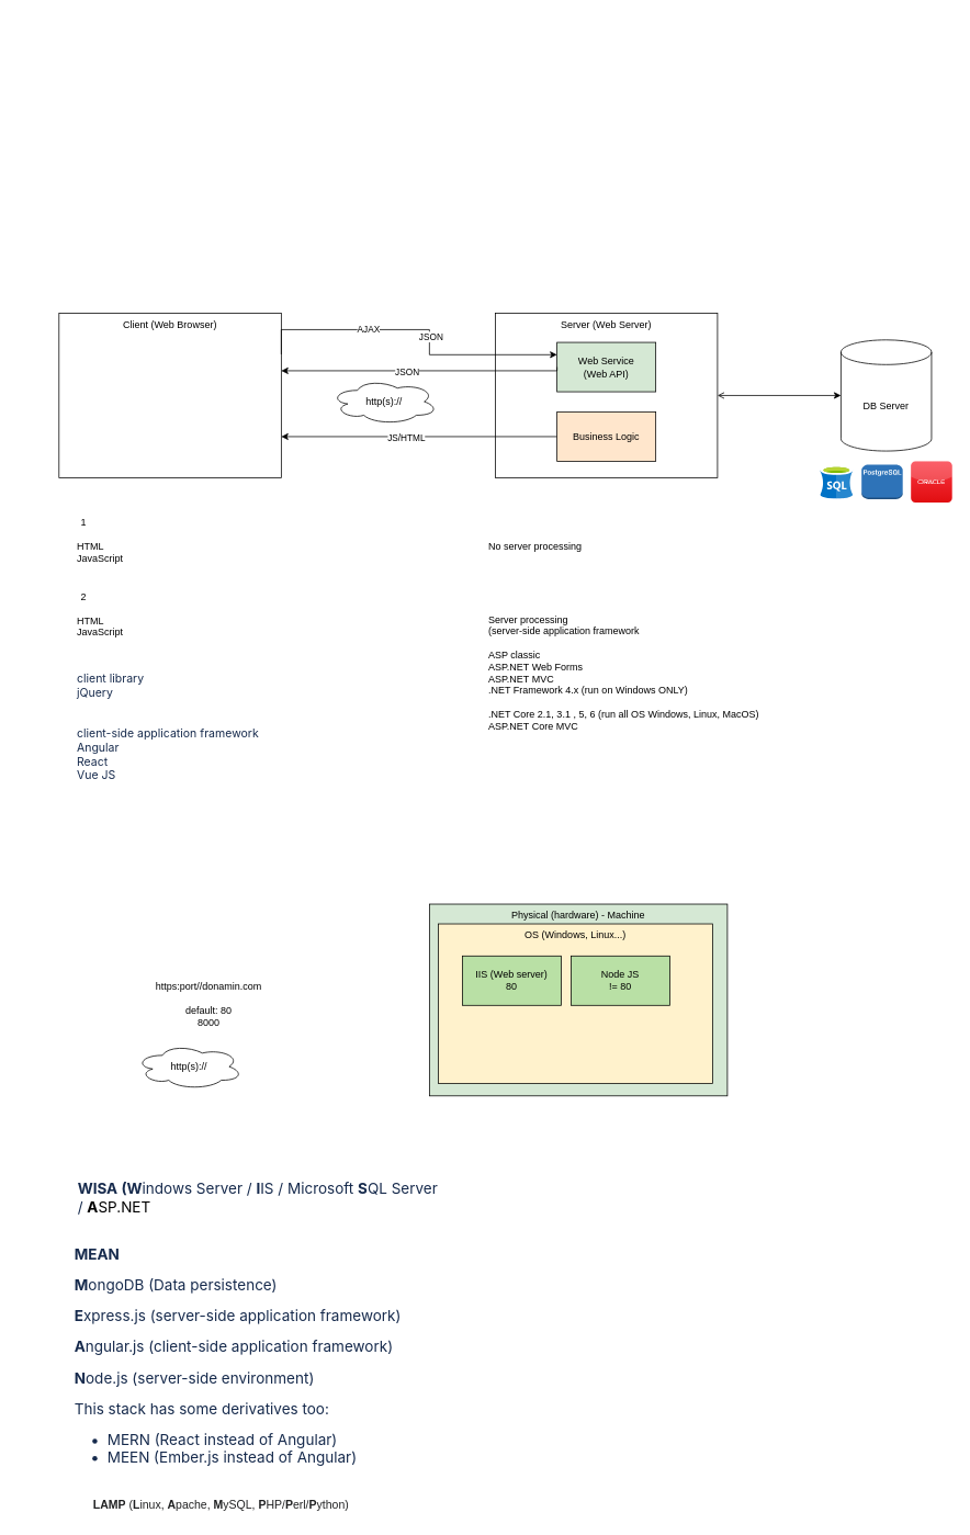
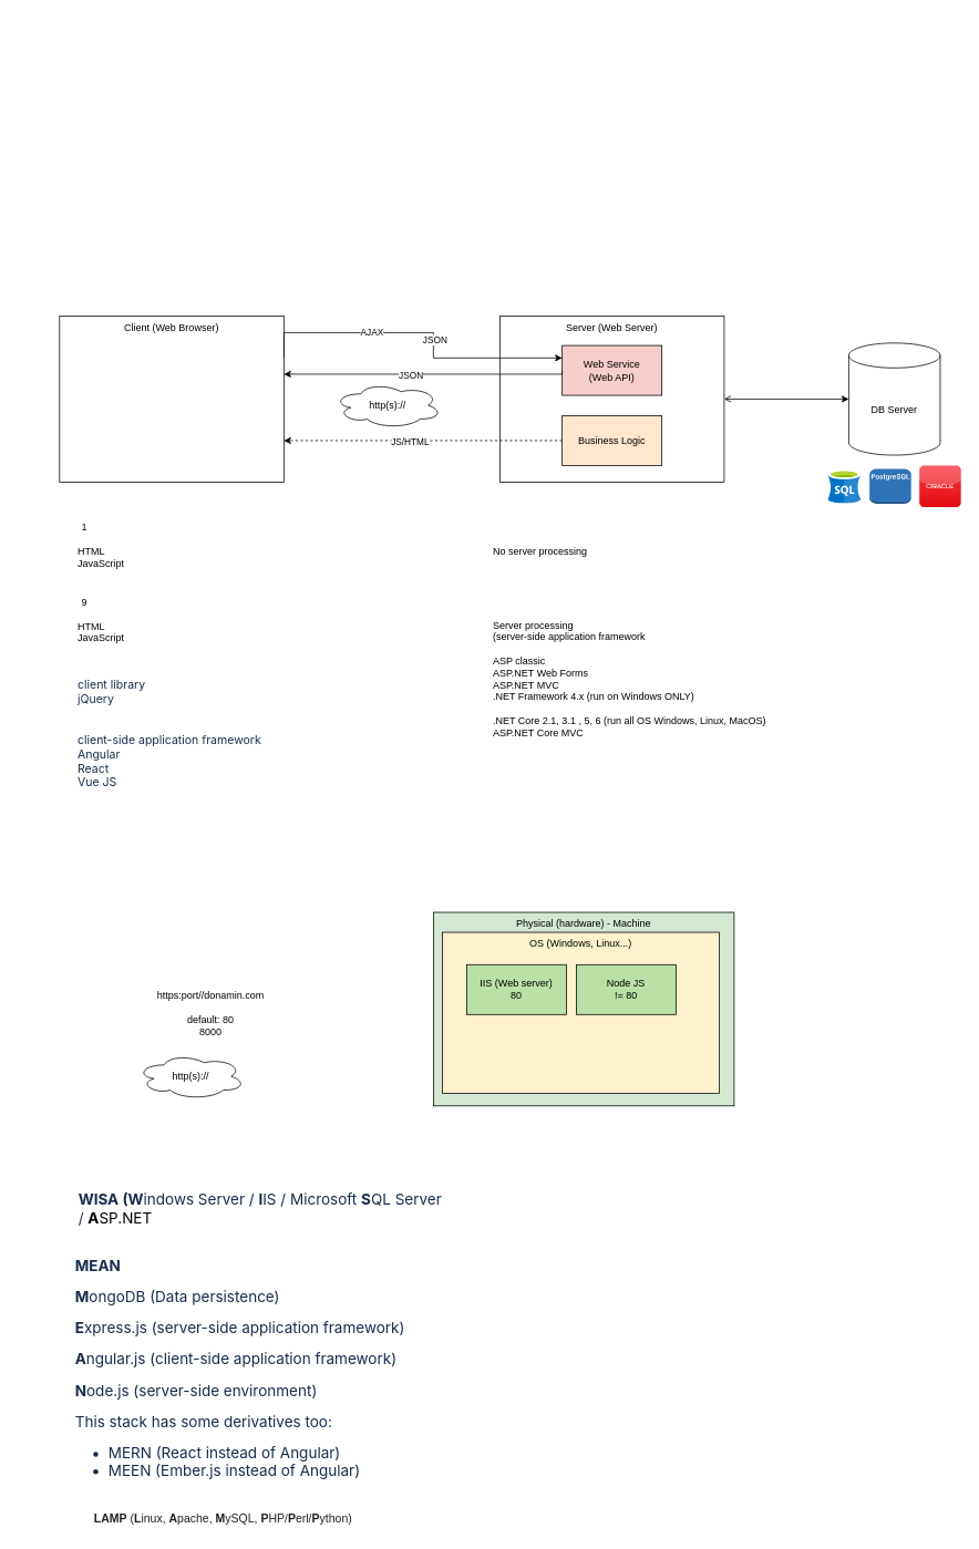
- <mxCell id="25" value="Web Service&lt;br&gt;(Web API)" style="rounded=0;whiteSpace=wrap;html=1;fontColor=#000000;fillColor=#D5E8D4;" parent="1" vertex="1"><mxGeometry x="676" y="415.5" width="120" height="60" as="geometry" /></mxCell>
+ <mxCell id="25" value="Web Service&lt;br&gt;(Web API)" style="rounded=0;whiteSpace=wrap;html=1;fontColor=#000000;fillColor=#f8cecc;" parent="1" vertex="1"><mxGeometry x="676" y="415.5" width="120" height="60" as="geometry" /></mxCell>
- <mxCell id="8" style="edgeStyle=orthogonalEdgeStyle;rounded=0;orthogonalLoop=1;jettySize=auto;html=1;entryX=1;entryY=0.75;entryDx=0;entryDy=0;fontColor=#000000;startArrow=none;startFill=0;exitX=0;exitY=0.5;exitDx=0;exitDy=0;" parent="1" source="23" target="2" edge="1"><mxGeometry relative="1" as="geometry" /></mxCell>
+ <mxCell id="8" style="edgeStyle=orthogonalEdgeStyle;rounded=0;orthogonalLoop=1;jettySize=auto;html=1;entryX=1;entryY=0.75;entryDx=0;entryDy=0;fontColor=#000000;startArrow=none;startFill=0;exitX=0;exitY=0.5;exitDx=0;exitDy=0;dashed=1;" parent="1" source="23" target="2" edge="1"><mxGeometry relative="1" as="geometry" /></mxCell>
- <mxCell id="33" value="2" style="text;html=1;strokeColor=none;fillColor=none;align=center;verticalAlign=middle;whiteSpace=wrap;rounded=0;fontColor=#000000;" parent="1" vertex="1"><mxGeometry y="710" width="60" height="30" as="geometry" x="71" /></mxCell>
+ <mxCell id="33" value="9" style="text;html=1;strokeColor=none;fillColor=none;align=center;verticalAlign=middle;whiteSpace=wrap;rounded=0;fontColor=#000000;" parent="1" vertex="1"><mxGeometry y="710" width="60" height="30" as="geometry" x="71" /></mxCell>
